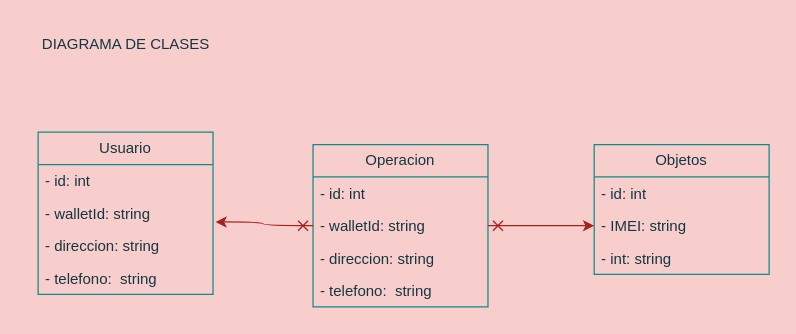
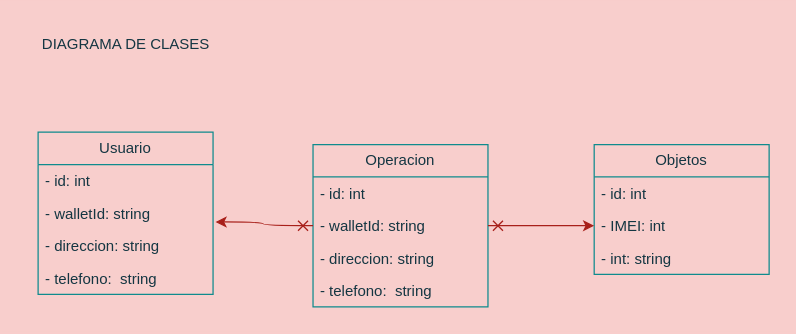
- <mxCell id="9" value="- IMEI: string" style="text;strokeColor=none;fillColor=none;align=left;verticalAlign=top;spacingLeft=4;spacingRight=4;overflow=hidden;rotatable=0;points=[[0,0.5],[1,0.5]];portConstraint=eastwest;whiteSpace=wrap;html=1;fontColor=#143642;labelBackgroundColor=none;" parent="7" vertex="1"><mxGeometry y="52" width="140" height="26" as="geometry" /></mxCell>
+ <mxCell id="9" value="- IMEI: int" style="text;strokeColor=none;fillColor=none;align=left;verticalAlign=top;spacingLeft=4;spacingRight=4;overflow=hidden;rotatable=0;points=[[0,0.5],[1,0.5]];portConstraint=eastwest;whiteSpace=wrap;html=1;fontColor=#143642;labelBackgroundColor=none;" parent="7" vertex="1"><mxGeometry y="52" width="140" height="26" as="geometry" /></mxCell>
